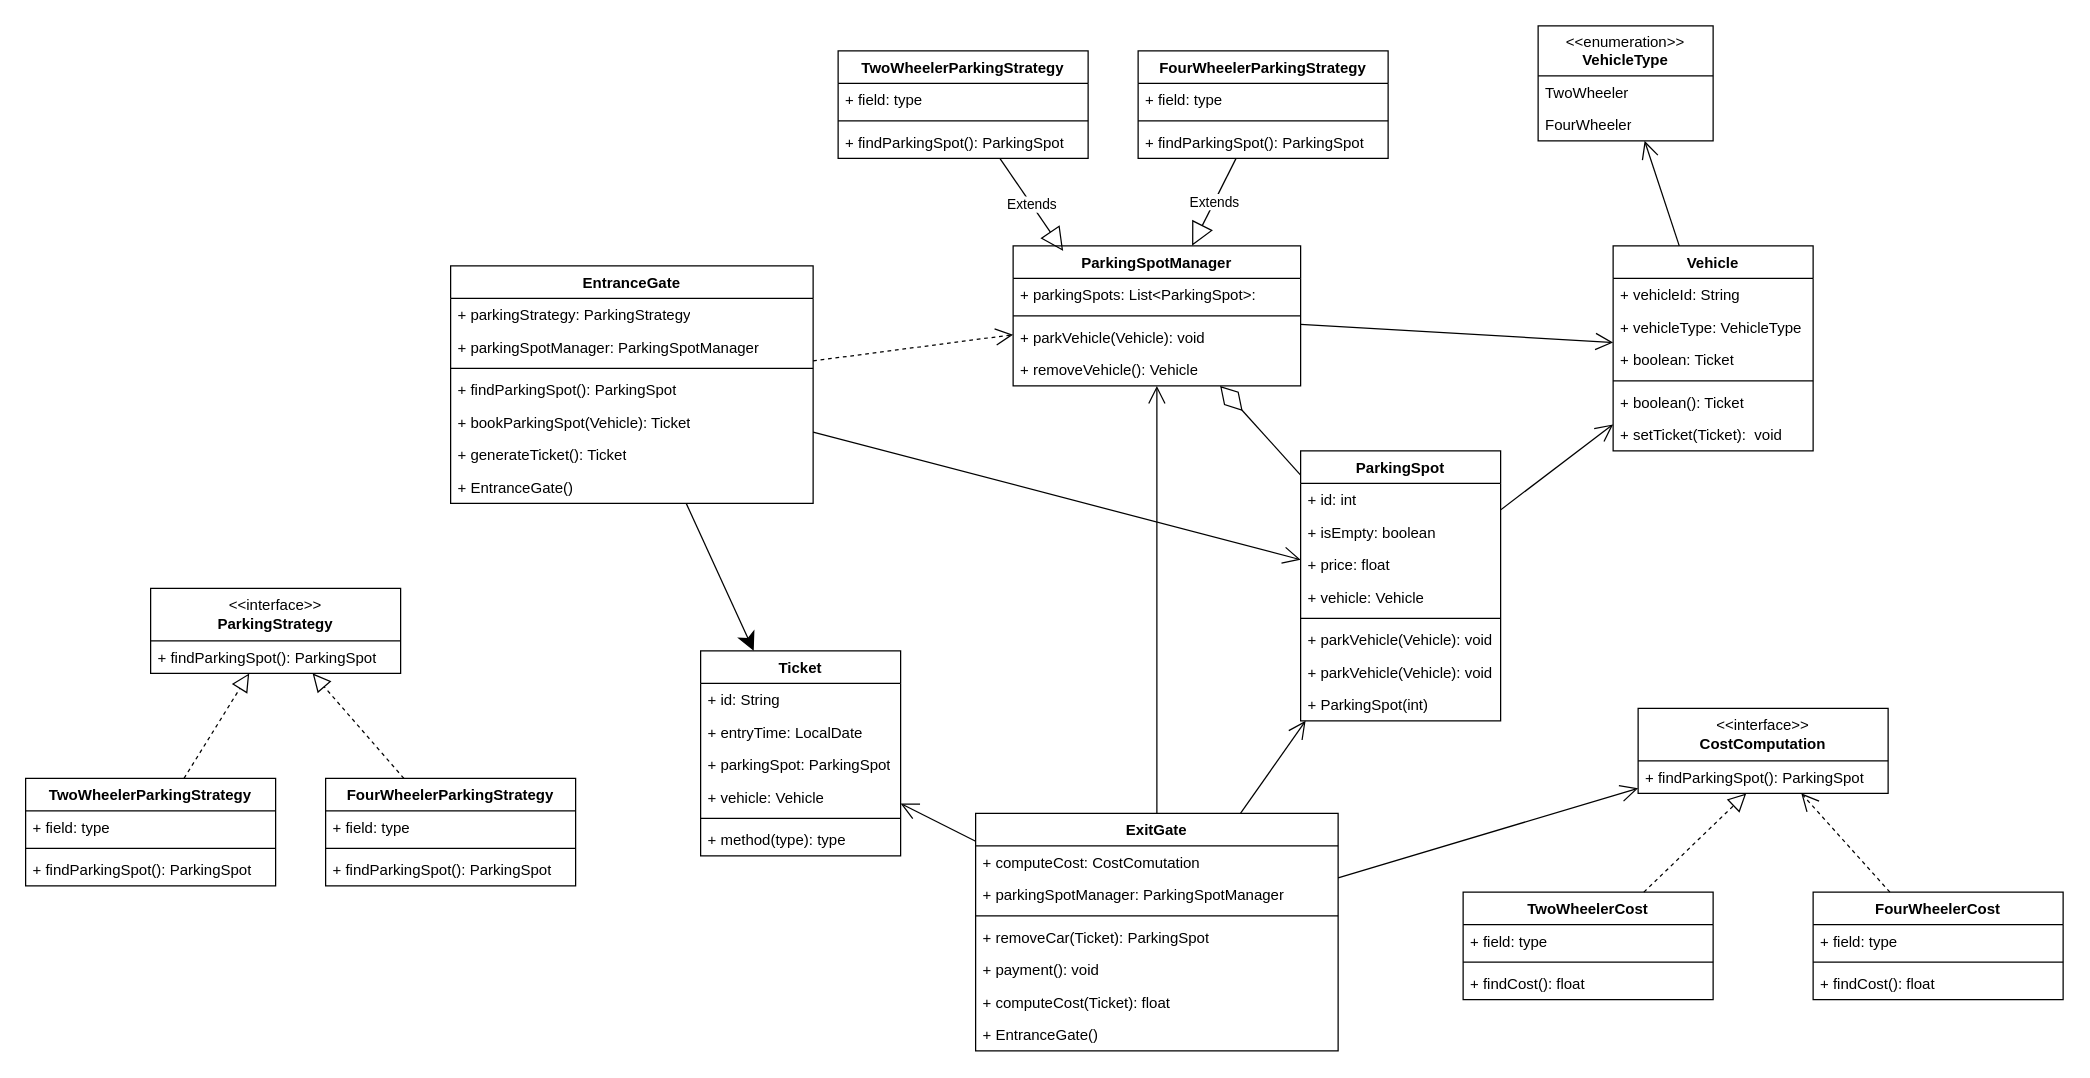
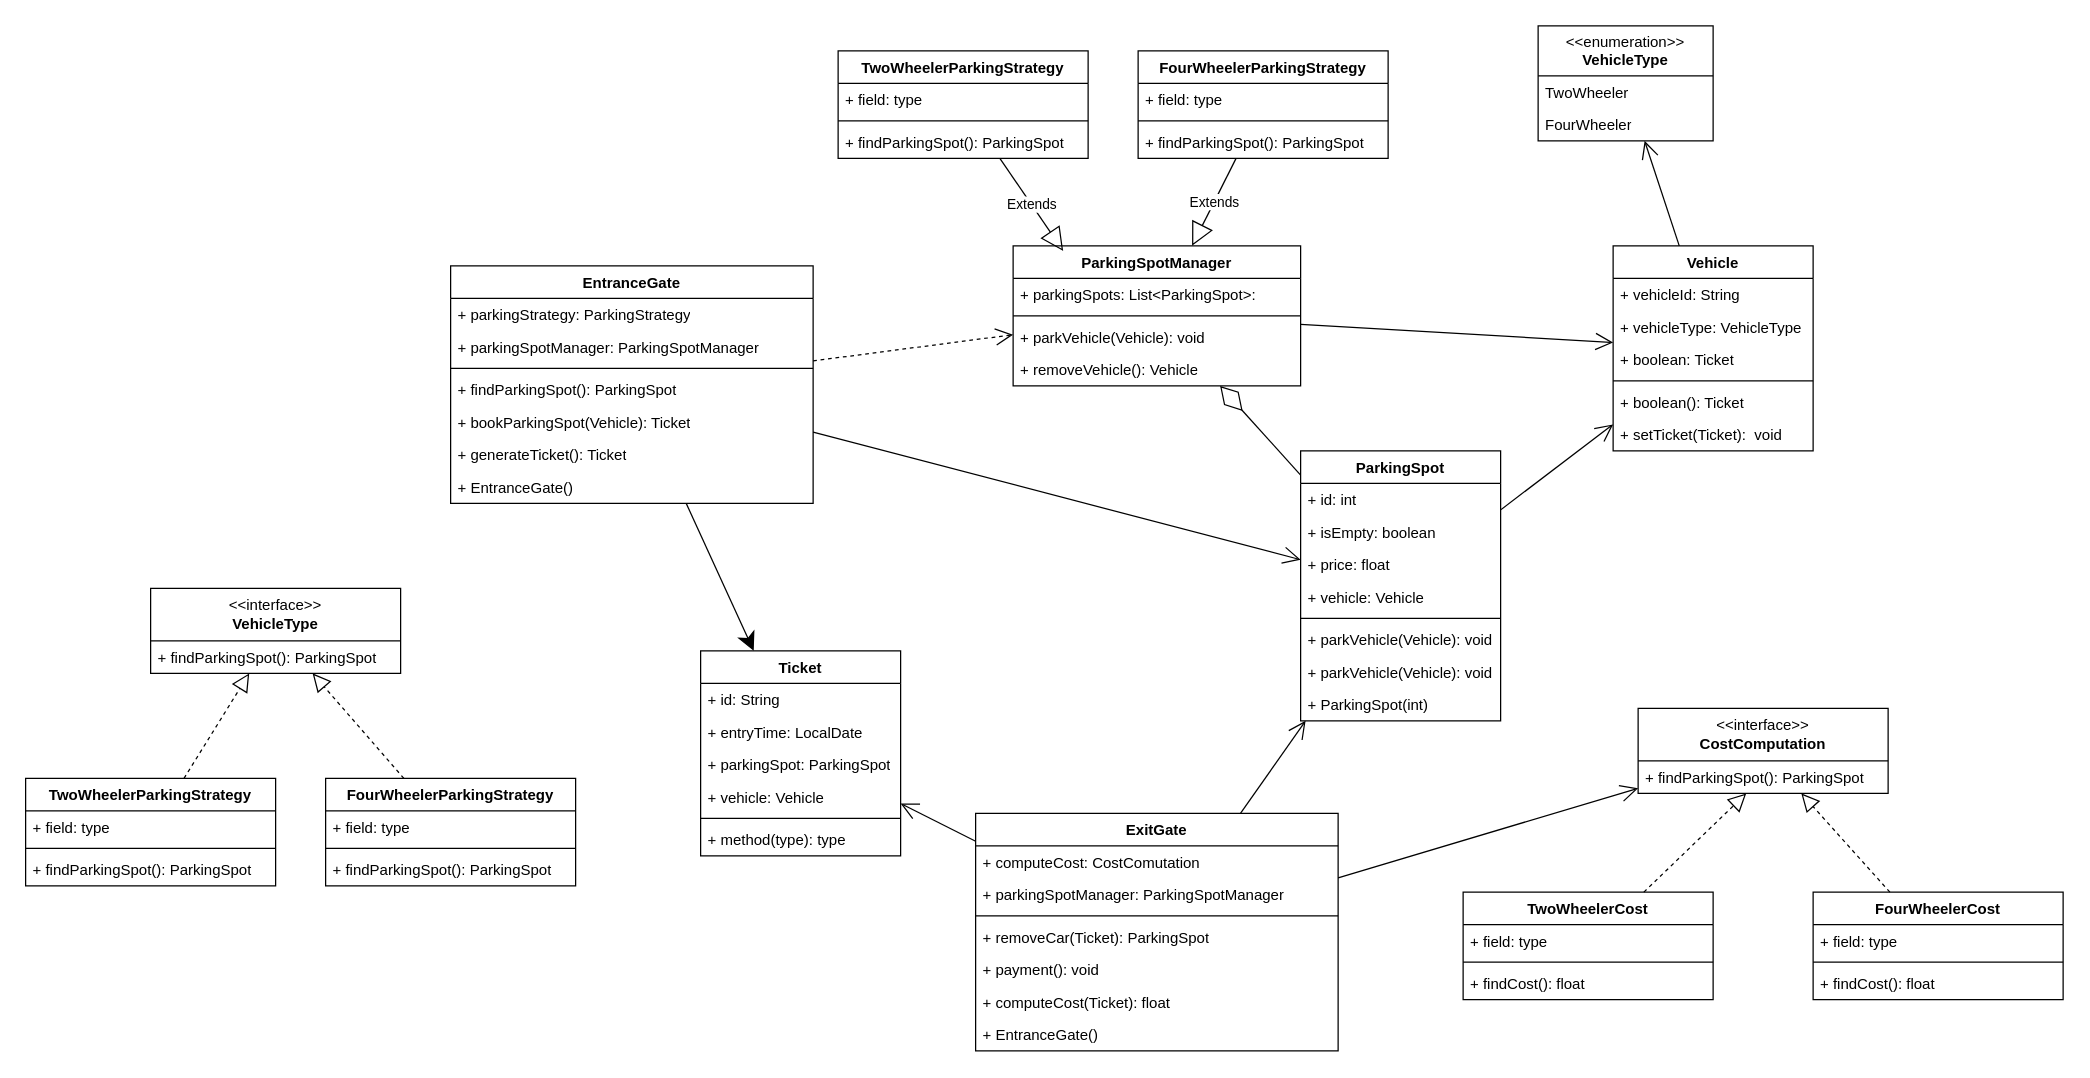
- <mxCell id="84" value="" style="endArrow=open;endFill=1;endSize=12;html=1;rounded=0;" edge="1" parent="1" source="71" target="22"><mxGeometry width="160" relative="1" as="geometry"><mxPoint x="820" y="550" as="sourcePoint" /><mxPoint x="960" y="500" as="targetPoint" /></mxGeometry></mxCell>
- <mxCell id="37" value="&amp;lt;&amp;lt;interface&amp;gt;&amp;gt;&lt;div&gt;&lt;b&gt;ParkingStrategy&lt;/b&gt;&lt;/div&gt;" style="swimlane;fontStyle=0;childLayout=stackLayout;horizontal=1;startSize=42;fillColor=none;horizontalStack=0;resizeParent=1;resizeParentMax=0;resizeLast=0;collapsible=1;marginBottom=0;whiteSpace=wrap;html=1;" vertex="1" parent="1"><mxGeometry x="120" y="470" width="200" height="68" as="geometry" /></mxCell>
+ <mxCell id="37" value="&amp;lt;&amp;lt;interface&amp;gt;&amp;gt;&lt;div&gt;&lt;b&gt;VehicleType&lt;/b&gt;&lt;/div&gt;" style="swimlane;fontStyle=0;childLayout=stackLayout;horizontal=1;startSize=42;fillColor=none;horizontalStack=0;resizeParent=1;resizeParentMax=0;resizeLast=0;collapsible=1;marginBottom=0;whiteSpace=wrap;html=1;" vertex="1" parent="1"><mxGeometry x="120" y="470" width="200" height="68" as="geometry" /></mxCell>
- <mxCell id="60" value="" style="endArrow=open;dashed=1;endFill=0;endSize=12;html=1;rounded=0;" edge="1" parent="1" source="55" target="48"><mxGeometry width="160" relative="1" as="geometry"><mxPoint x="1365" y="723" as="sourcePoint" /><mxPoint x="1410" y="636" as="targetPoint" /></mxGeometry></mxCell>
+ <mxCell id="60" value="" style="endArrow=block;dashed=1;endFill=0;endSize=12;html=1;rounded=0;" edge="1" parent="1" source="55" target="48"><mxGeometry width="160" relative="1" as="geometry"><mxPoint x="1365" y="723" as="sourcePoint" /><mxPoint x="1410" y="636" as="targetPoint" /></mxGeometry></mxCell>
